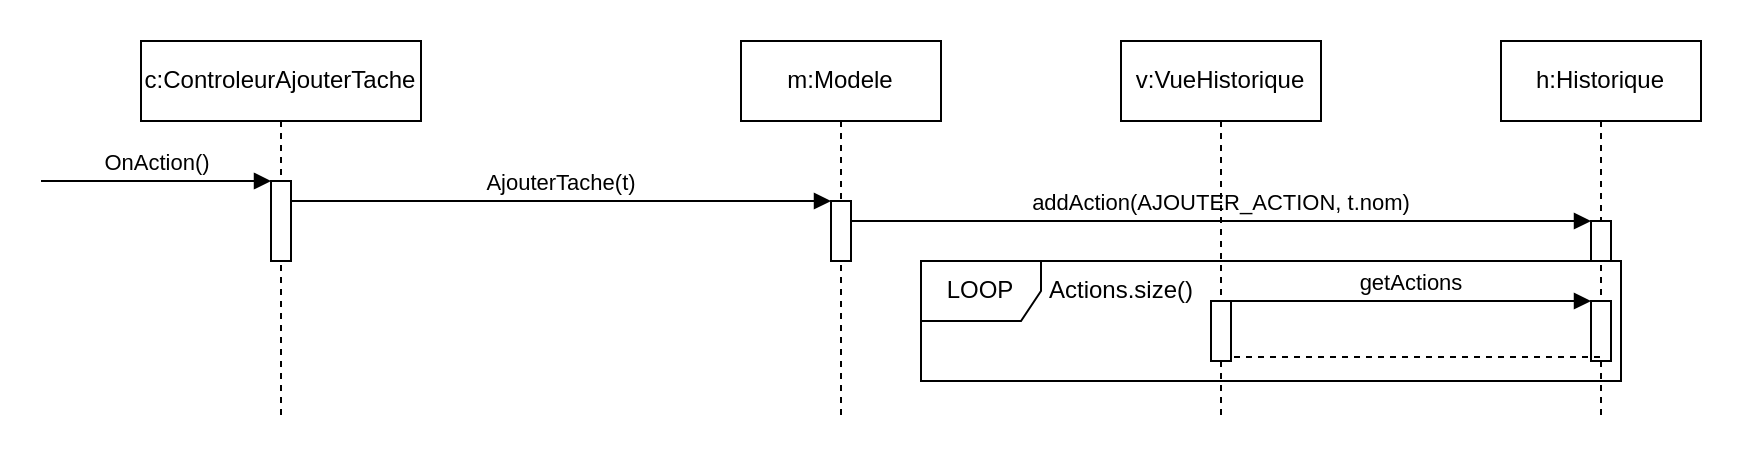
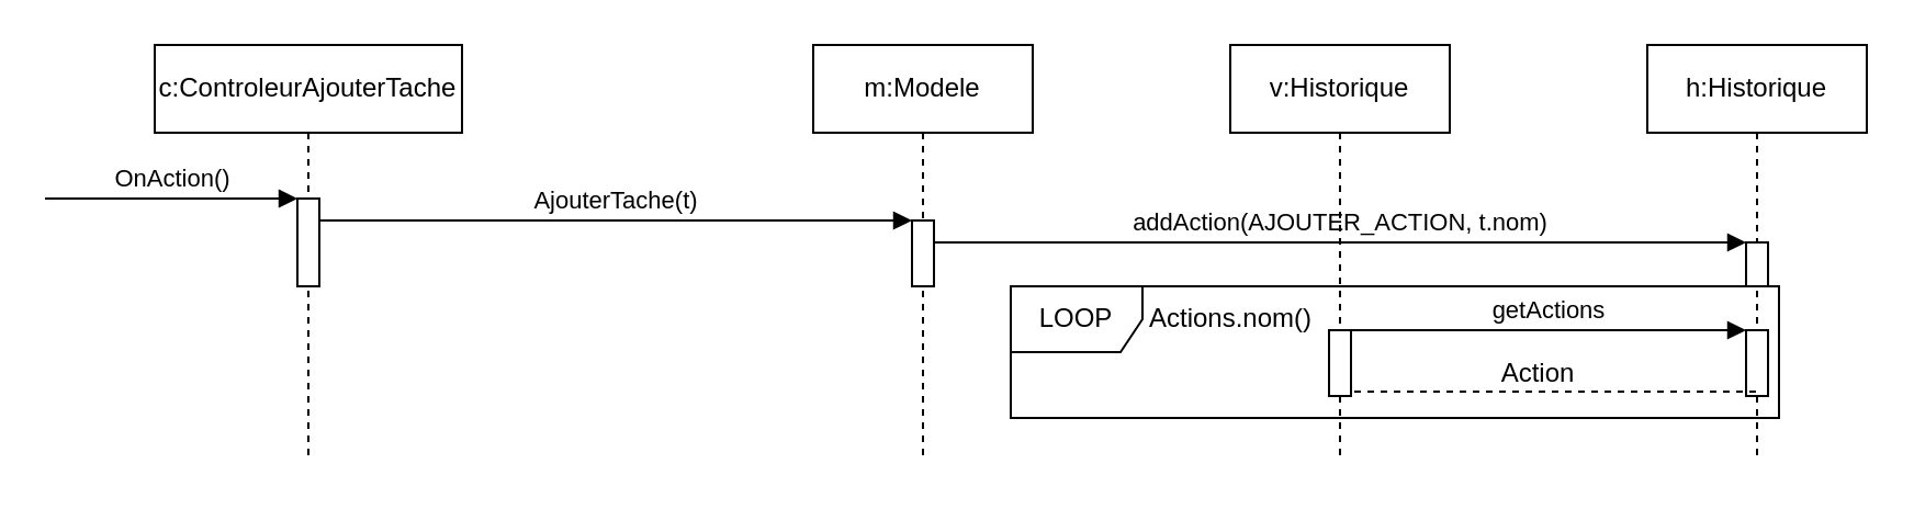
- <mxCell id="12" value="v:VueHistorique" style="shape=umlLifeline;perimeter=lifelinePerimeter;whiteSpace=wrap;html=1;container=0;dropTarget=0;collapsible=0;recursiveResize=0;outlineConnect=0;portConstraint=eastwest;newEdgeStyle={&quot;edgeStyle&quot;:&quot;elbowEdgeStyle&quot;,&quot;elbow&quot;:&quot;vertical&quot;,&quot;curved&quot;:0,&quot;rounded&quot;:0};" vertex="1" parent="1"><mxGeometry x="560" y="20" width="100" height="190" as="geometry" /></mxCell>
+ <mxCell id="12" value="v:Historique" style="shape=umlLifeline;perimeter=lifelinePerimeter;whiteSpace=wrap;html=1;container=0;dropTarget=0;collapsible=0;recursiveResize=0;outlineConnect=0;portConstraint=eastwest;newEdgeStyle={&quot;edgeStyle&quot;:&quot;elbowEdgeStyle&quot;,&quot;elbow&quot;:&quot;vertical&quot;,&quot;curved&quot;:0,&quot;rounded&quot;:0};" vertex="1" parent="1"><mxGeometry x="560" y="20" width="100" height="190" as="geometry" /></mxCell>
- <mxCell id="16" value="Actions.size()" style="text;html=1;align=center;verticalAlign=middle;resizable=0;points=[];autosize=1;strokeColor=none;fillColor=none;" vertex="1" parent="1"><mxGeometry x="510" y="130" width="100" height="30" as="geometry" /></mxCell>
+ <mxCell id="16" value="Actions.nom()" style="text;html=1;align=center;verticalAlign=middle;resizable=0;points=[];autosize=1;strokeColor=none;fillColor=none;" vertex="1" parent="1"><mxGeometry x="510" y="130" width="100" height="30" as="geometry" /></mxCell>
+ <mxCell id="18" value="Action" style="text;html=1;align=center;verticalAlign=middle;resizable=0;points=[];autosize=1;strokeColor=none;fillColor=none;" vertex="1" parent="1"><mxGeometry x="670" y="155" width="60" height="30" as="geometry" /></mxCell>
